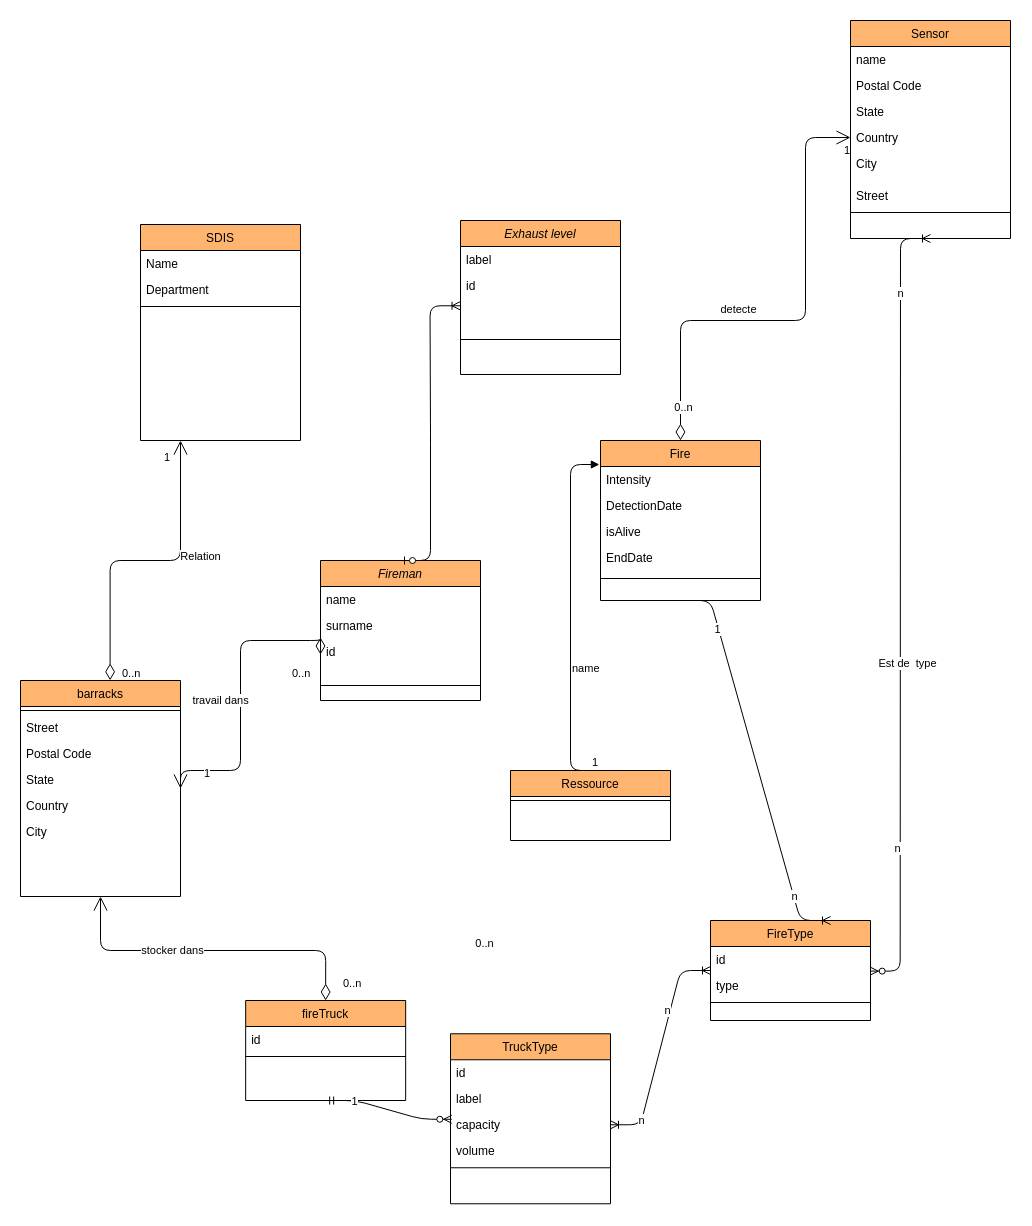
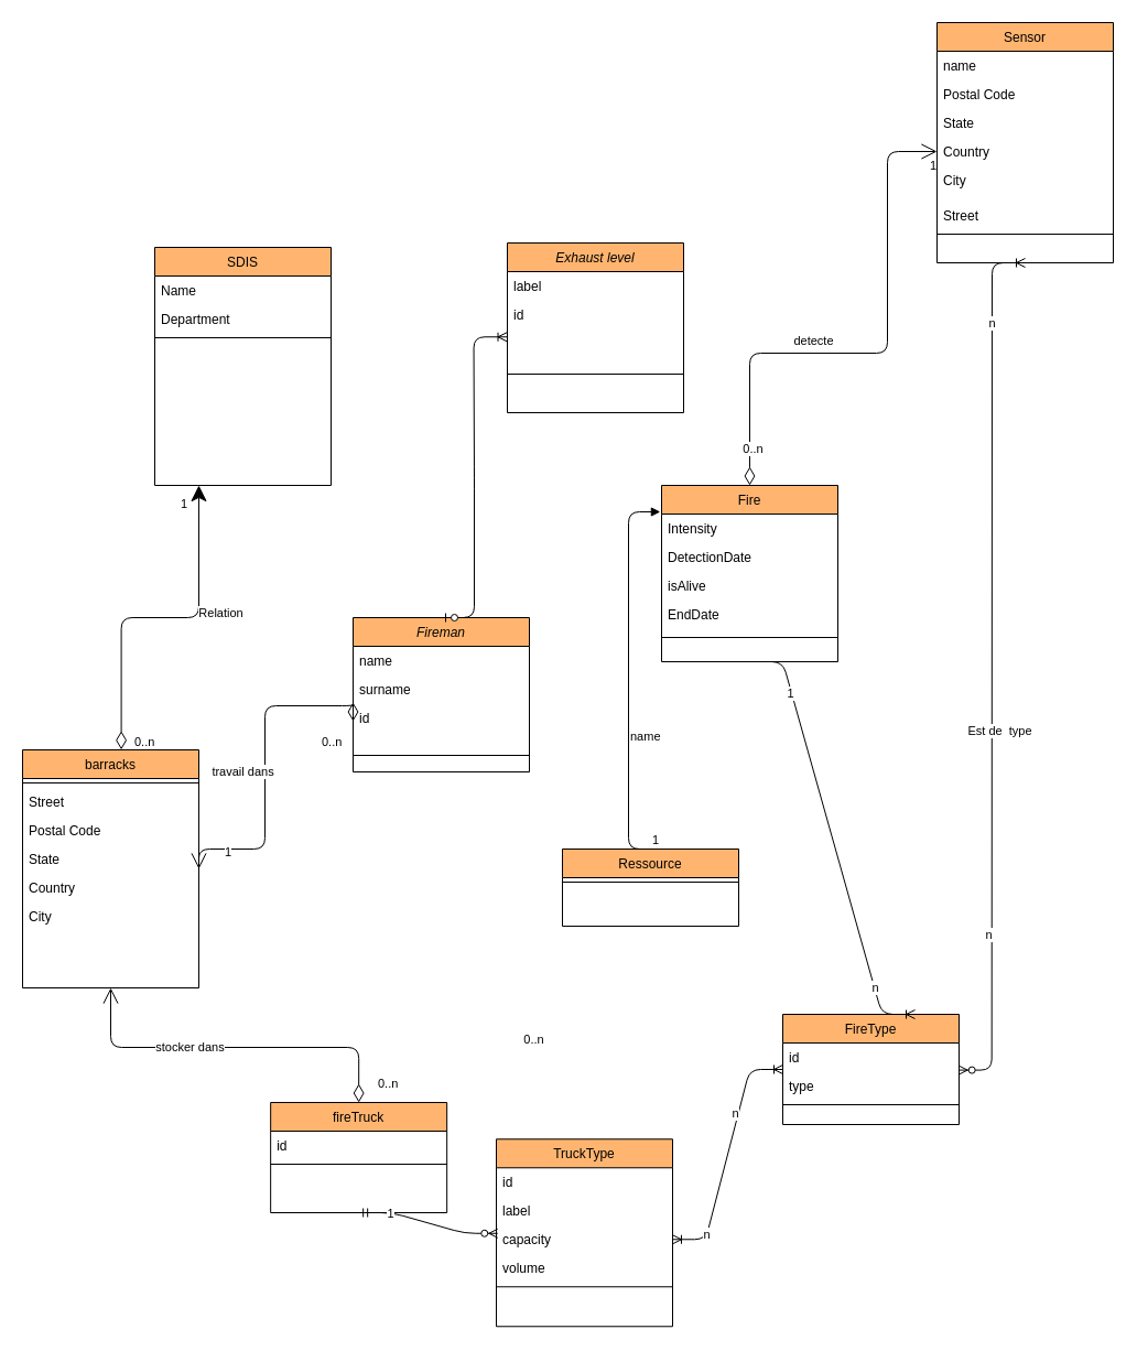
- <mxCell id="32" value="Relation" style="endArrow=open;html=1;endSize=12;startArrow=diamondThin;startSize=14;startFill=0;edgeStyle=orthogonalEdgeStyle;exitX=0.56;exitY=-0.001;exitDx=0;exitDy=0;exitPerimeter=0;entryX=0.25;entryY=1;entryDx=0;entryDy=0;" parent="1" source="7" target="28" edge="1"><mxGeometry x="0.25" y="-20" relative="1" as="geometry"><mxPoint x="120" y="380" as="sourcePoint" /><mxPoint x="280" y="380" as="targetPoint" /><mxPoint as="offset" /></mxGeometry></mxCell>
+ <mxCell id="32" value="Relation" style="endArrow=classic;html=1;endSize=12;startArrow=diamondThin;startSize=14;startFill=0;edgeStyle=orthogonalEdgeStyle;exitX=0.56;exitY=-0.001;exitDx=0;exitDy=0;exitPerimeter=0;entryX=0.25;entryY=1;entryDx=0;entryDy=0;" parent="1" source="7" target="28" edge="1"><mxGeometry x="0.25" y="-20" relative="1" as="geometry"><mxPoint x="120" y="380" as="sourcePoint" /><mxPoint x="280" y="380" as="targetPoint" /><mxPoint as="offset" /></mxGeometry></mxCell>
